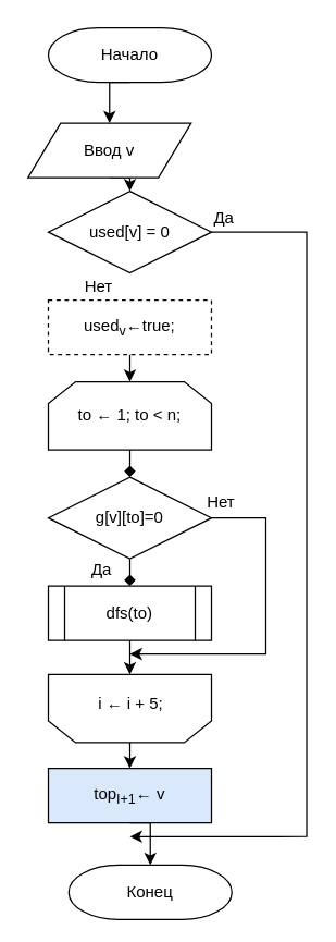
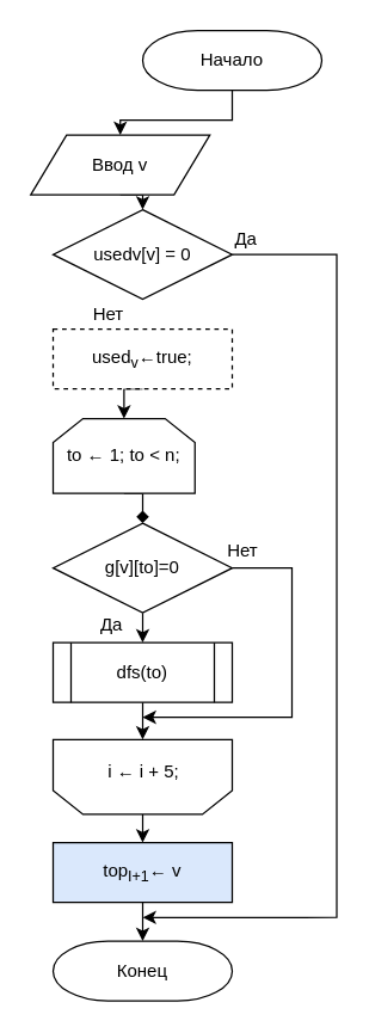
- <mxCell id="3" value="Начало" style="strokeWidth=1;html=1;shape=mxgraph.flowchart.terminator;whiteSpace=wrap;" vertex="1" parent="1"><mxGeometry x="35" y="20" width="120" height="40" as="geometry" /></mxCell>
+ <mxCell id="3" value="Начало" style="strokeWidth=1;html=1;shape=mxgraph.flowchart.terminator;whiteSpace=wrap;" vertex="1" parent="1"><mxGeometry x="95" y="20" width="120" height="40" as="geometry" /></mxCell>
- <mxCell id="7" value="used[v] = 0" style="strokeWidth=1;html=1;shape=mxgraph.flowchart.decision;whiteSpace=wrap;" vertex="1" parent="1"><mxGeometry x="35" y="140" width="120" height="60" as="geometry" /></mxCell>
+ <mxCell id="7" value="usedv[v] = 0" style="strokeWidth=1;html=1;shape=mxgraph.flowchart.decision;whiteSpace=wrap;" vertex="1" parent="1"><mxGeometry x="35" y="140" width="120" height="60" as="geometry" /></mxCell>
- <mxCell id="11" value="to&amp;nbsp;&lt;span&gt;← 1; to &amp;lt; n;&lt;/span&gt;" style="shape=loopLimit;whiteSpace=wrap;html=1;strokeWidth=1;" vertex="1" parent="1"><mxGeometry x="35" y="280" width="120" height="50" as="geometry" /></mxCell>
+ <mxCell id="11" value="to&amp;nbsp;&lt;span&gt;← 1; to &amp;lt; n;&lt;/span&gt;" style="shape=loopLimit;whiteSpace=wrap;html=1;strokeWidth=1;" vertex="1" parent="1"><mxGeometry x="35" y="280" width="95" height="50" as="geometry" /></mxCell>
- <mxCell id="12" style="edgeStyle=orthogonalEdgeStyle;rounded=0;orthogonalLoop=1;jettySize=auto;html=1;exitX=0.5;exitY=1;exitDx=0;exitDy=0;exitPerimeter=0;entryX=0.5;entryY=0;entryDx=0;entryDy=0;endArrow=diamond;" edge="1" parent="1" source="14" target="16"><mxGeometry relative="1" as="geometry" /></mxCell>
+ <mxCell id="12" style="edgeStyle=orthogonalEdgeStyle;rounded=0;orthogonalLoop=1;jettySize=auto;html=1;exitX=0.5;exitY=1;exitDx=0;exitDy=0;exitPerimeter=0;entryX=0.5;entryY=0;entryDx=0;entryDy=0;" edge="1" parent="1" source="14" target="16"><mxGeometry relative="1" as="geometry" /></mxCell>
- <mxCell id="22" value="Конец" style="strokeWidth=1;html=1;shape=mxgraph.flowchart.terminator;whiteSpace=wrap;" vertex="1" parent="1"><mxGeometry x="50" y="635" width="120" height="40" as="geometry" /></mxCell>
+ <mxCell id="22" value="Конец" style="strokeWidth=1;html=1;shape=mxgraph.flowchart.terminator;whiteSpace=wrap;" vertex="1" parent="1"><mxGeometry x="35" y="630" width="120" height="40" as="geometry" /></mxCell>
